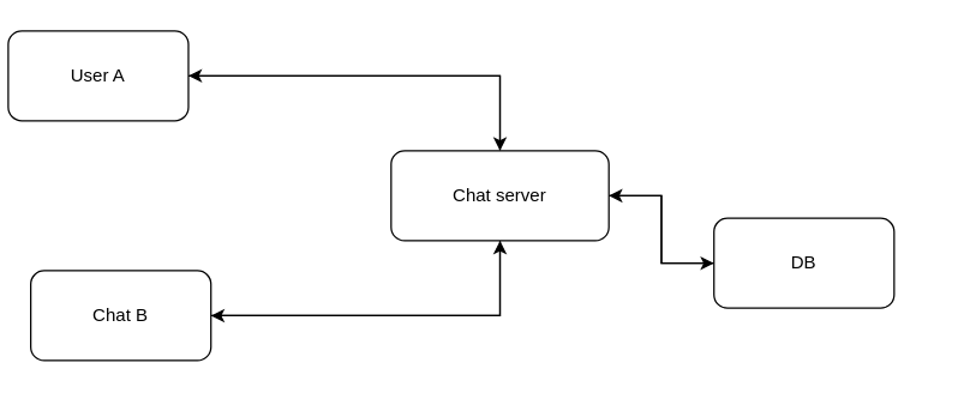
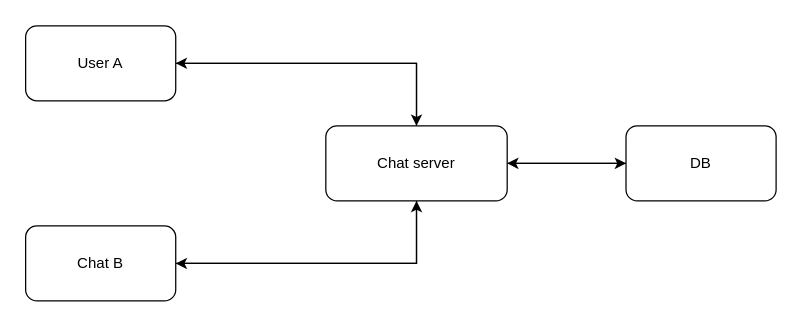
- <mxCell id="3" value="User A" style="rounded=1;whiteSpace=wrap;html=1;" vertex="1" parent="1"><mxGeometry x="5" y="20" width="120" height="60" as="geometry" /></mxCell>
+ <mxCell id="3" value="User A" style="rounded=1;whiteSpace=wrap;html=1;" vertex="1" parent="1"><mxGeometry x="20" y="20" width="120" height="60" as="geometry" /></mxCell>
- <mxCell id="11" value="DB" style="rounded=1;whiteSpace=wrap;html=1;" vertex="1" parent="1"><mxGeometry x="475" y="145" width="120" height="60" as="geometry" /></mxCell>
+ <mxCell id="11" value="DB" style="rounded=1;whiteSpace=wrap;html=1;" vertex="1" parent="1"><mxGeometry x="500" y="100" width="120" height="60" as="geometry" /></mxCell>
